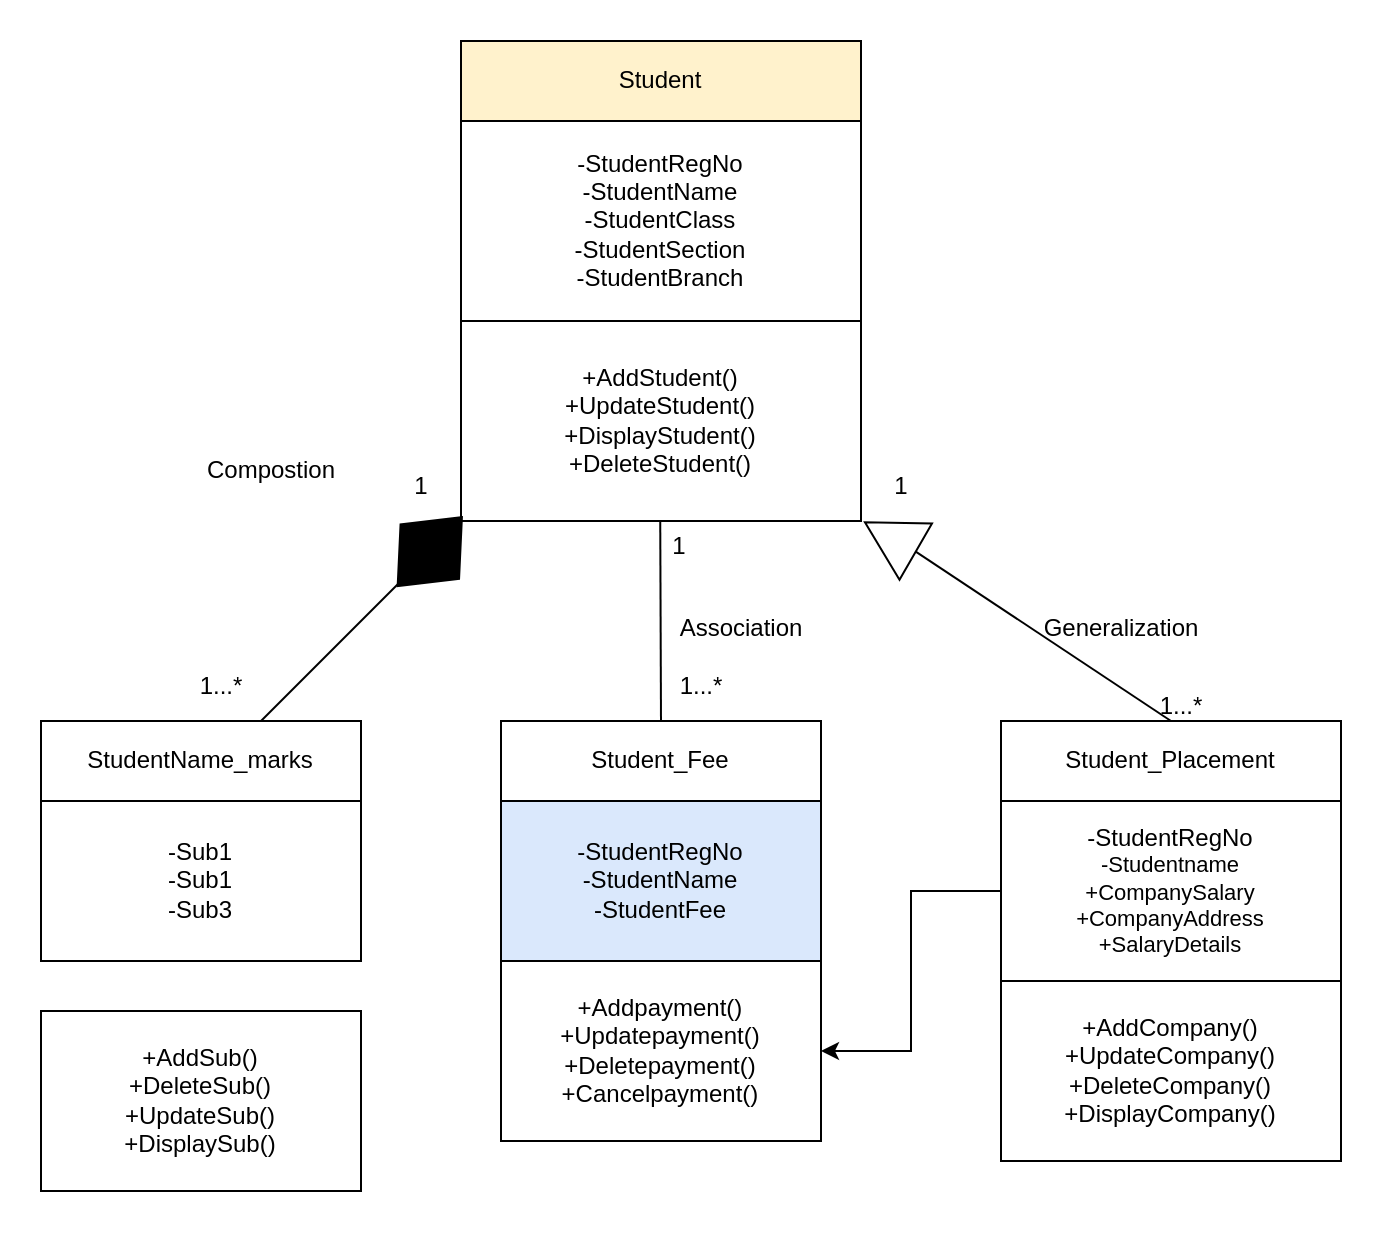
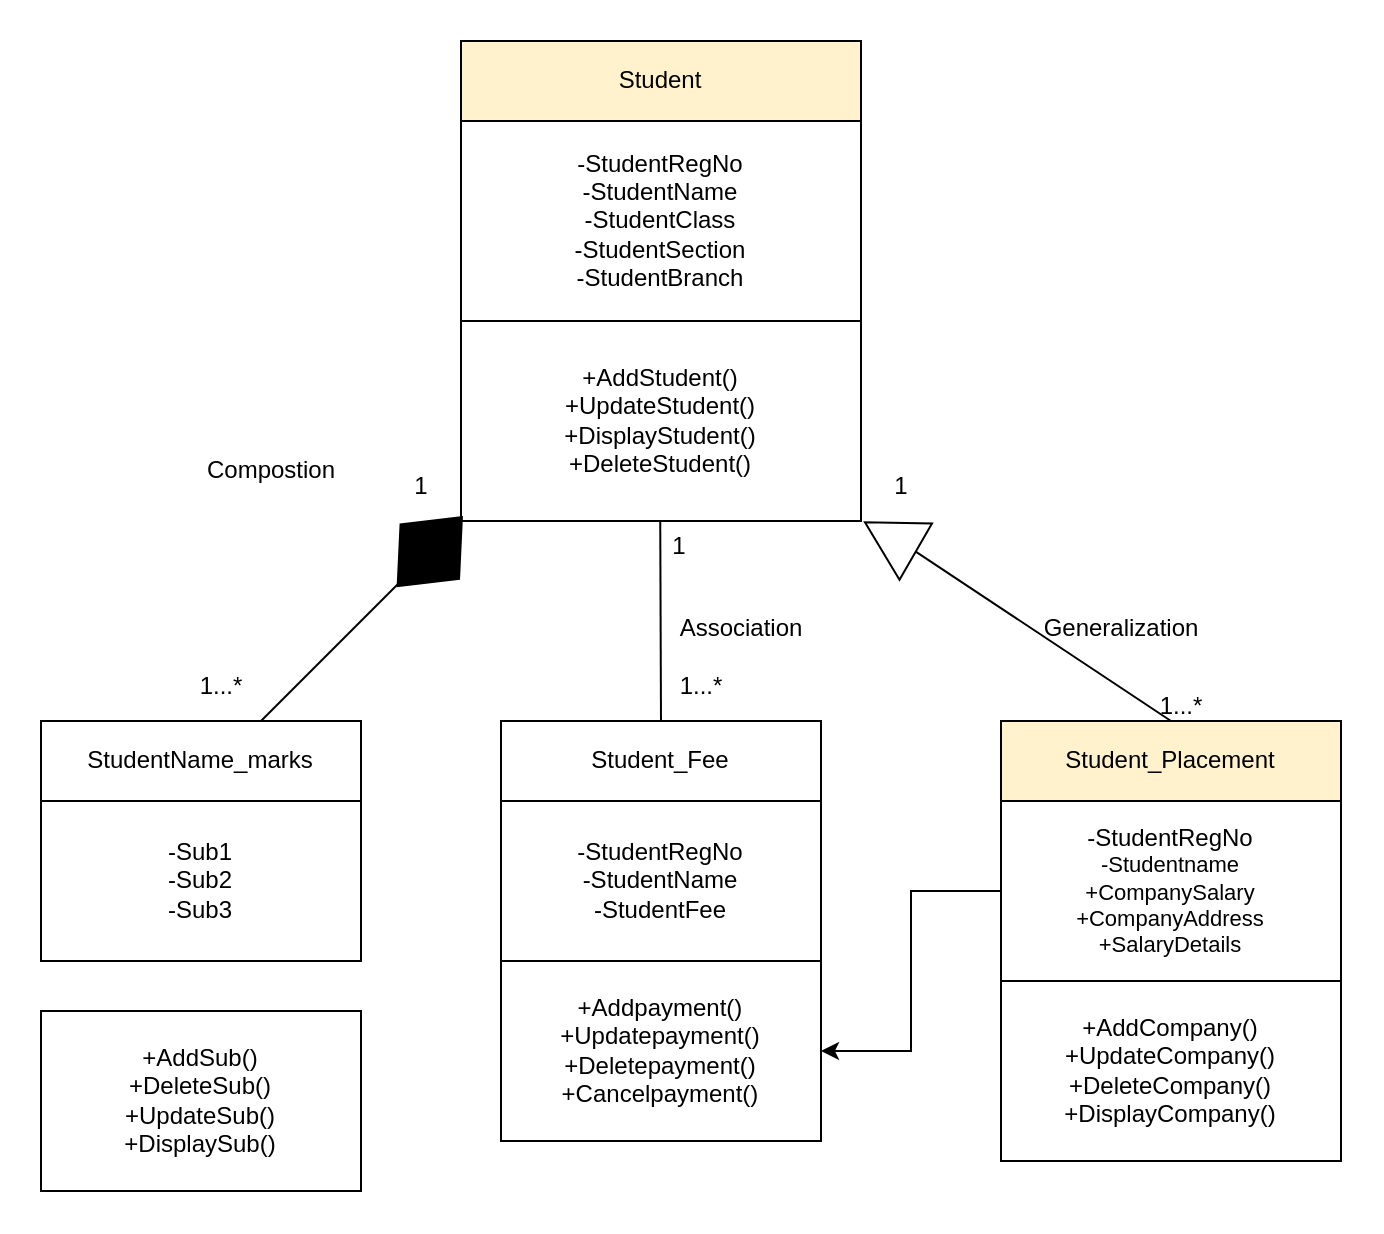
- <mxCell id="17" value="Student_Placement" style="rounded=0;whiteSpace=wrap;html=1;" parent="1" vertex="1"><mxGeometry x="500" y="360" width="170" height="40" as="geometry" /></mxCell>
+ <mxCell id="17" value="Student_Placement" style="rounded=0;whiteSpace=wrap;html=1;fillColor=#fff2cc;" parent="1" vertex="1"><mxGeometry x="500" y="360" width="170" height="40" as="geometry" /></mxCell>
- <mxCell id="10" value="-Sub1&lt;div&gt;-Sub1&lt;/div&gt;&lt;div&gt;-Sub3&lt;/div&gt;" style="rounded=0;whiteSpace=wrap;html=1;" parent="1" vertex="1"><mxGeometry x="20" y="400" width="160" height="80" as="geometry" /></mxCell>
+ <mxCell id="10" value="-Sub1&lt;div&gt;-Sub2&lt;/div&gt;&lt;div&gt;-Sub3&lt;/div&gt;" style="rounded=0;whiteSpace=wrap;html=1;" parent="1" vertex="1"><mxGeometry x="20" y="400" width="160" height="80" as="geometry" /></mxCell>
- <mxCell id="13" value="-StudentRegNo&lt;div&gt;-StudentName&lt;br&gt;&lt;/div&gt;&lt;div&gt;-&lt;span style=&quot;background-color: initial;&quot;&gt;StudentFee&lt;/span&gt;&lt;/div&gt;" style="rounded=0;whiteSpace=wrap;html=1;fontStyle=0;align=center;strokeColor=default;fillColor=#dae8fc;" parent="1" vertex="1"><mxGeometry x="250" y="400" width="160" height="80" as="geometry" /></mxCell>
+ <mxCell id="13" value="-StudentRegNo&lt;div&gt;-StudentName&lt;br&gt;&lt;/div&gt;&lt;div&gt;-&lt;span style=&quot;background-color: initial;&quot;&gt;StudentFee&lt;/span&gt;&lt;/div&gt;" style="rounded=0;whiteSpace=wrap;html=1;fontStyle=0;align=center;strokeColor=default;" parent="1" vertex="1"><mxGeometry x="250" y="400" width="160" height="80" as="geometry" /></mxCell>
